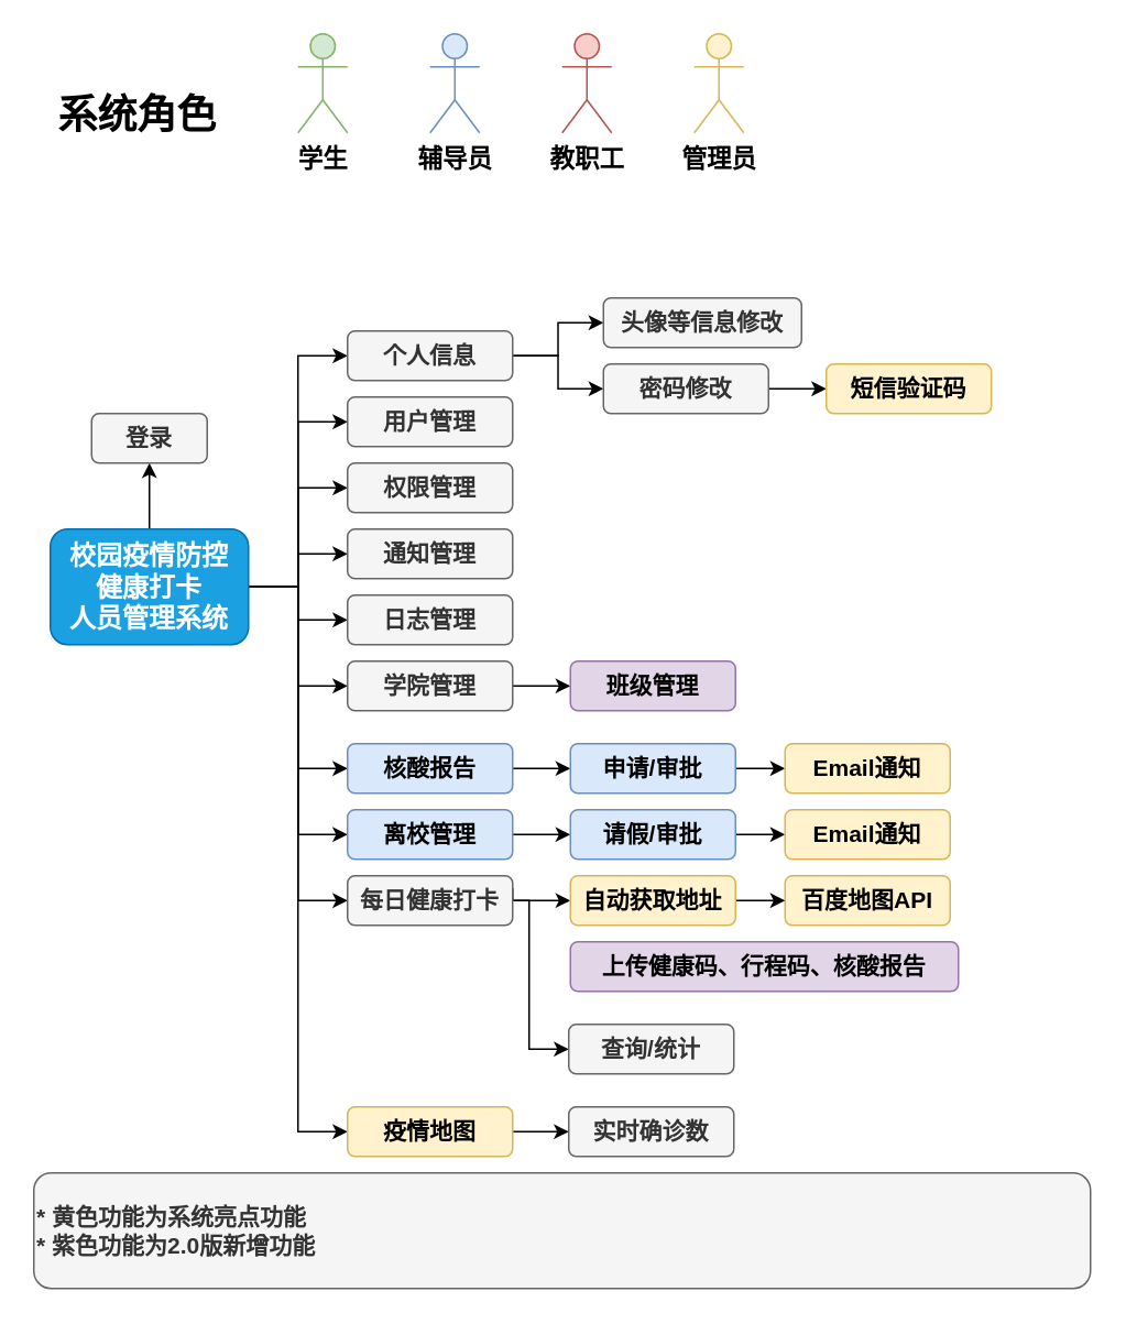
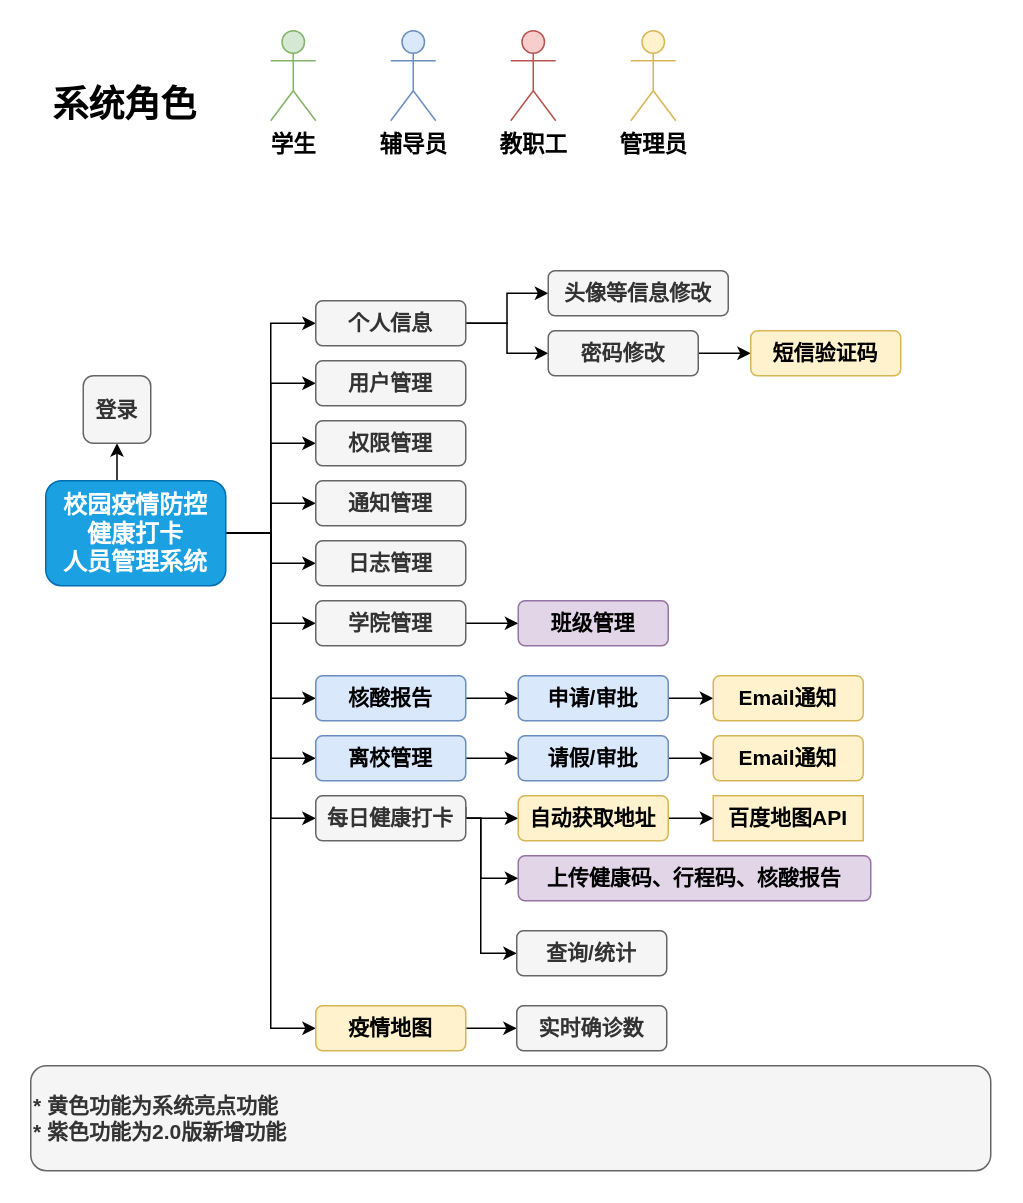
- <mxCell id="18" value="登录" style="rounded=1;whiteSpace=wrap;html=1;fontSize=14;fillColor=#f5f5f5;fontColor=#333333;strokeColor=#666666;fontStyle=1" parent="1" vertex="1"><mxGeometry x="55" y="250" width="70" height="30" as="geometry" /></mxCell>
+ <mxCell id="18" value="登录" style="rounded=1;whiteSpace=wrap;html=1;fontSize=14;fillColor=#f5f5f5;fontColor=#333333;strokeColor=#666666;fontStyle=1" parent="1" vertex="1"><mxGeometry x="55" y="250" width="45" height="45" as="geometry" /></mxCell>
- <mxCell id="37" value="百度地图API" style="rounded=1;whiteSpace=wrap;html=1;fontSize=14;fillColor=#fff2cc;strokeColor=#d6b656;fontStyle=1" parent="1" vertex="1"><mxGeometry x="475" y="530" width="100" height="30" as="geometry" /></mxCell>
+ <mxCell id="37" value="百度地图API" style="whiteSpace=wrap;html=1;fontSize=14;fillColor=#fff2cc;strokeColor=#d6b656;fontStyle=1;rounded=0;" parent="1" vertex="1"><mxGeometry x="475" y="530" width="100" height="30" as="geometry" /></mxCell>
+ <mxCell id="34" style="edgeStyle=orthogonalEdgeStyle;rounded=0;orthogonalLoop=1;jettySize=auto;html=1;exitX=1;exitY=0.5;exitDx=0;exitDy=0;entryX=0;entryY=0.5;entryDx=0;entryDy=0;" parent="1" source="36" target="48" edge="1"><mxGeometry relative="1" as="geometry"><Array as="points"><mxPoint x="320" y="545" /><mxPoint x="320" y="585" /></Array></mxGeometry></mxCell>
